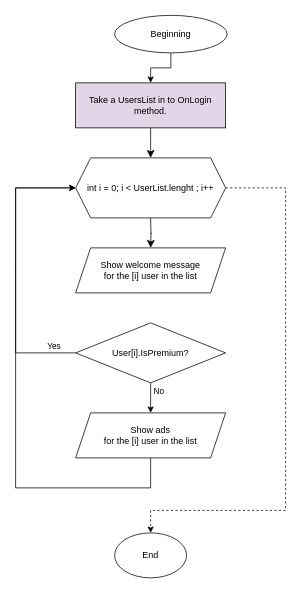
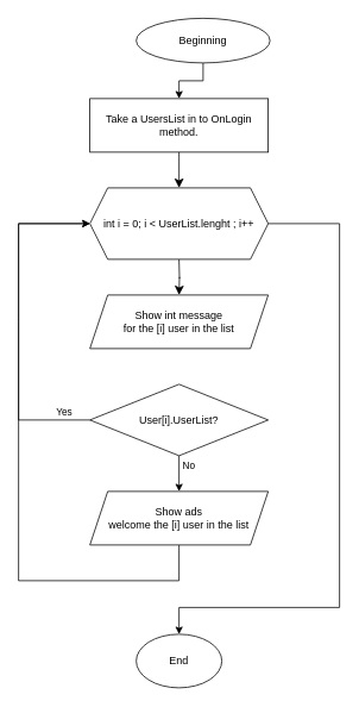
- <mxCell id="6" value="Take a UsersList in to OnLogin method. " style="rounded=0;whiteSpace=wrap;html=1;fillColor=#e1d5e7;" vertex="1" parent="1"><mxGeometry x="100" y="110" width="200" height="60" as="geometry" /></mxCell>
+ <mxCell id="6" value="Take a UsersList in to OnLogin method. " style="rounded=0;whiteSpace=wrap;html=1;" vertex="1" parent="1"><mxGeometry x="100" y="110" width="200" height="60" as="geometry" /></mxCell>
- <mxCell id="10" value="&lt;div&gt;Show welcome message&lt;/div&gt;&lt;div&gt;for the [i] user in the list&lt;/div&gt;" style="shape=parallelogram;perimeter=parallelogramPerimeter;whiteSpace=wrap;html=1;fixedSize=1;" vertex="1" parent="1"><mxGeometry x="100" y="330" width="200" height="60" as="geometry" /></mxCell>
+ <mxCell id="10" value="&lt;div&gt;Show int message&lt;/div&gt;&lt;div&gt;for the [i] user in the list&lt;/div&gt;" style="shape=parallelogram;perimeter=parallelogramPerimeter;whiteSpace=wrap;html=1;fixedSize=1;" vertex="1" parent="1"><mxGeometry x="100" y="330" width="200" height="60" as="geometry" /></mxCell>
- <mxCell id="11" value="User[i].IsPremium?" style="rhombus;whiteSpace=wrap;html=1;" vertex="1" parent="1"><mxGeometry x="100" y="430" width="200" height="80" as="geometry" /></mxCell>
+ <mxCell id="11" value="User[i].UserList?" style="rhombus;whiteSpace=wrap;html=1;" vertex="1" parent="1"><mxGeometry x="100" y="430" width="200" height="80" as="geometry" /></mxCell>
- <mxCell id="8" style="edgeStyle=orthogonalEdgeStyle;rounded=0;orthogonalLoop=1;jettySize=auto;html=1;entryX=0.5;entryY=0;entryDx=0;entryDy=0;dashed=1;" edge="1" parent="1" source="9" target="7"><mxGeometry relative="1" as="geometry"><mxPoint x="500" y="550" as="targetPoint" /><Array as="points"><mxPoint x="380" y="250" /><mxPoint x="380" y="680" /><mxPoint x="200" y="680" /></Array></mxGeometry></mxCell>
+ <mxCell id="8" style="edgeStyle=orthogonalEdgeStyle;rounded=0;orthogonalLoop=1;jettySize=auto;html=1;entryX=0.5;entryY=0;entryDx=0;entryDy=0;" edge="1" parent="1" source="9" target="7"><mxGeometry relative="1" as="geometry"><mxPoint x="500" y="550" as="targetPoint" /><Array as="points"><mxPoint x="380" y="250" /><mxPoint x="380" y="680" /><mxPoint x="200" y="680" /></Array></mxGeometry></mxCell>
- <mxCell id="17" value="&lt;div&gt;Show ads&lt;/div&gt;&lt;div&gt;for the [i] user in the list&lt;/div&gt;" style="shape=parallelogram;perimeter=parallelogramPerimeter;whiteSpace=wrap;html=1;fixedSize=1;" vertex="1" parent="1"><mxGeometry x="100" y="550" width="200" height="60" as="geometry" /></mxCell>
+ <mxCell id="17" value="&lt;div&gt;Show ads&lt;/div&gt;&lt;div&gt;welcome the [i] user in the list&lt;/div&gt;" style="shape=parallelogram;perimeter=parallelogramPerimeter;whiteSpace=wrap;html=1;fixedSize=1;" vertex="1" parent="1"><mxGeometry x="100" y="550" width="200" height="60" as="geometry" /></mxCell>
